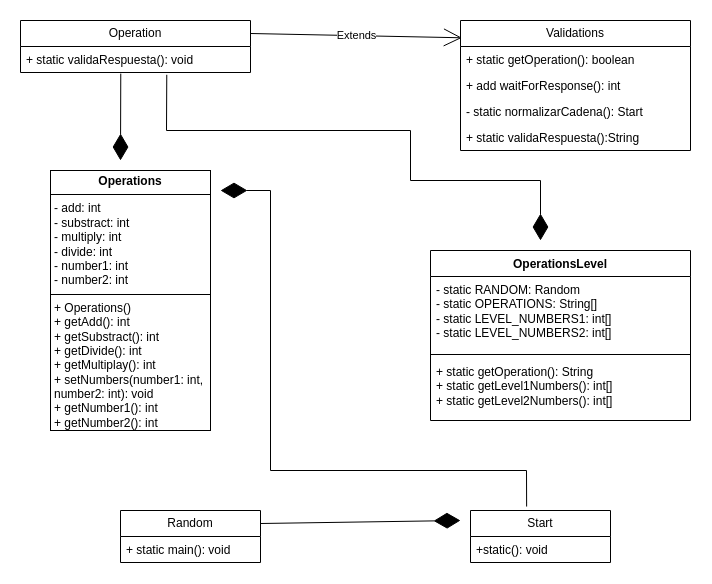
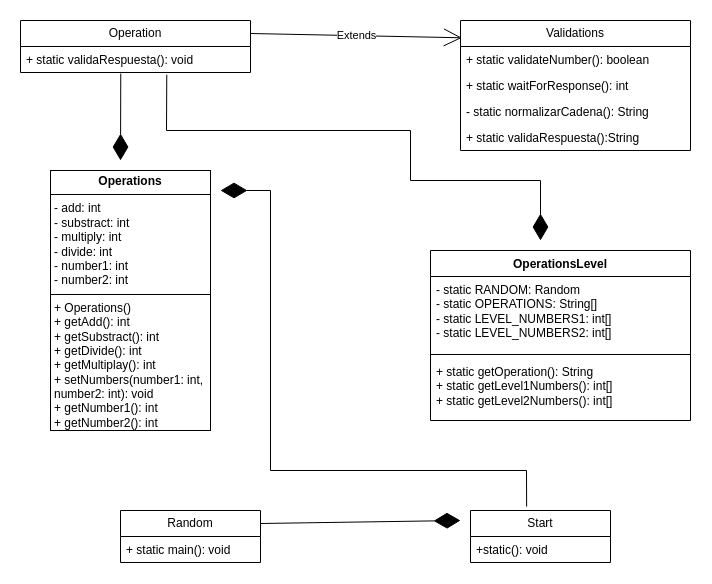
- <mxCell id="8" value="+ static&amp;nbsp;getOperation(): boolean" style="text;strokeColor=none;fillColor=none;align=left;verticalAlign=top;spacingLeft=4;spacingRight=4;overflow=hidden;rotatable=0;points=[[0,0.5],[1,0.5]];portConstraint=eastwest;whiteSpace=wrap;html=1;" vertex="1" parent="7"><mxGeometry y="26" width="230" height="26" as="geometry" /></mxCell>
+ <mxCell id="8" value="+ static&amp;nbsp;validateNumber(): boolean" style="text;strokeColor=none;fillColor=none;align=left;verticalAlign=top;spacingLeft=4;spacingRight=4;overflow=hidden;rotatable=0;points=[[0,0.5],[1,0.5]];portConstraint=eastwest;whiteSpace=wrap;html=1;" vertex="1" parent="7"><mxGeometry y="26" width="230" height="26" as="geometry" /></mxCell>
- <mxCell id="9" value="+ add&amp;nbsp;waitForResponse(): int&amp;nbsp;" style="text;strokeColor=none;fillColor=none;align=left;verticalAlign=top;spacingLeft=4;spacingRight=4;overflow=hidden;rotatable=0;points=[[0,0.5],[1,0.5]];portConstraint=eastwest;whiteSpace=wrap;html=1;" vertex="1" parent="7"><mxGeometry y="52" width="230" height="26" as="geometry" /></mxCell>
+ <mxCell id="9" value="+ static&amp;nbsp;waitForResponse(): int&amp;nbsp;" style="text;strokeColor=none;fillColor=none;align=left;verticalAlign=top;spacingLeft=4;spacingRight=4;overflow=hidden;rotatable=0;points=[[0,0.5],[1,0.5]];portConstraint=eastwest;whiteSpace=wrap;html=1;" vertex="1" parent="7"><mxGeometry y="52" width="230" height="26" as="geometry" /></mxCell>
- <mxCell id="10" value="- static&amp;nbsp;normalizarCadena(): Start" style="text;strokeColor=none;fillColor=none;align=left;verticalAlign=top;spacingLeft=4;spacingRight=4;overflow=hidden;rotatable=0;points=[[0,0.5],[1,0.5]];portConstraint=eastwest;whiteSpace=wrap;html=1;" vertex="1" parent="7"><mxGeometry y="78" width="230" height="26" as="geometry" /></mxCell>
+ <mxCell id="10" value="- static&amp;nbsp;normalizarCadena(): String" style="text;strokeColor=none;fillColor=none;align=left;verticalAlign=top;spacingLeft=4;spacingRight=4;overflow=hidden;rotatable=0;points=[[0,0.5],[1,0.5]];portConstraint=eastwest;whiteSpace=wrap;html=1;" vertex="1" parent="7"><mxGeometry y="78" width="230" height="26" as="geometry" /></mxCell>
